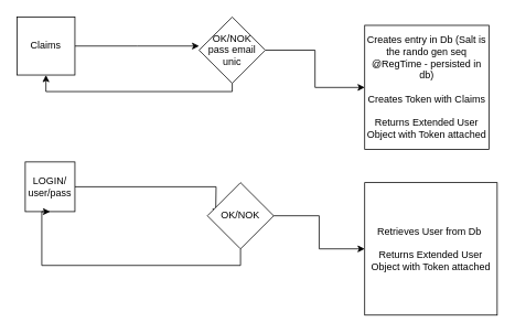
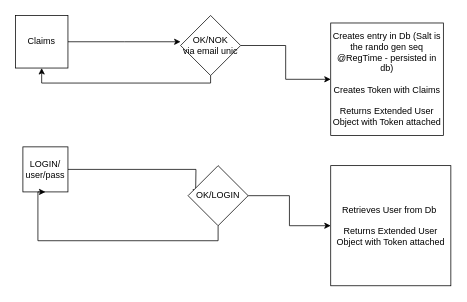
- <mxCell id="9" value="&lt;div&gt;OK/NOK&lt;/div&gt;&lt;div&gt;pass email unic&lt;/div&gt;" style="rhombus;whiteSpace=wrap;html=1;" vertex="1" parent="1"><mxGeometry x="240" y="20" width="80" height="80" as="geometry" /></mxCell>
+ <mxCell id="9" value="&lt;div&gt;OK/NOK&lt;/div&gt;&lt;div&gt;via email unic&lt;/div&gt;" style="rhombus;whiteSpace=wrap;html=1;" vertex="1" parent="1"><mxGeometry x="240" y="20" width="80" height="80" as="geometry" /></mxCell>
- <mxCell id="13" value="OK/NOK" style="rhombus;whiteSpace=wrap;html=1;" vertex="1" parent="1"><mxGeometry x="250" y="220" width="80" height="80" as="geometry" /></mxCell>
+ <mxCell id="13" value="OK/LOGIN" style="rhombus;whiteSpace=wrap;html=1;" vertex="1" parent="1"><mxGeometry x="250" y="220" width="80" height="80" as="geometry" /></mxCell>
